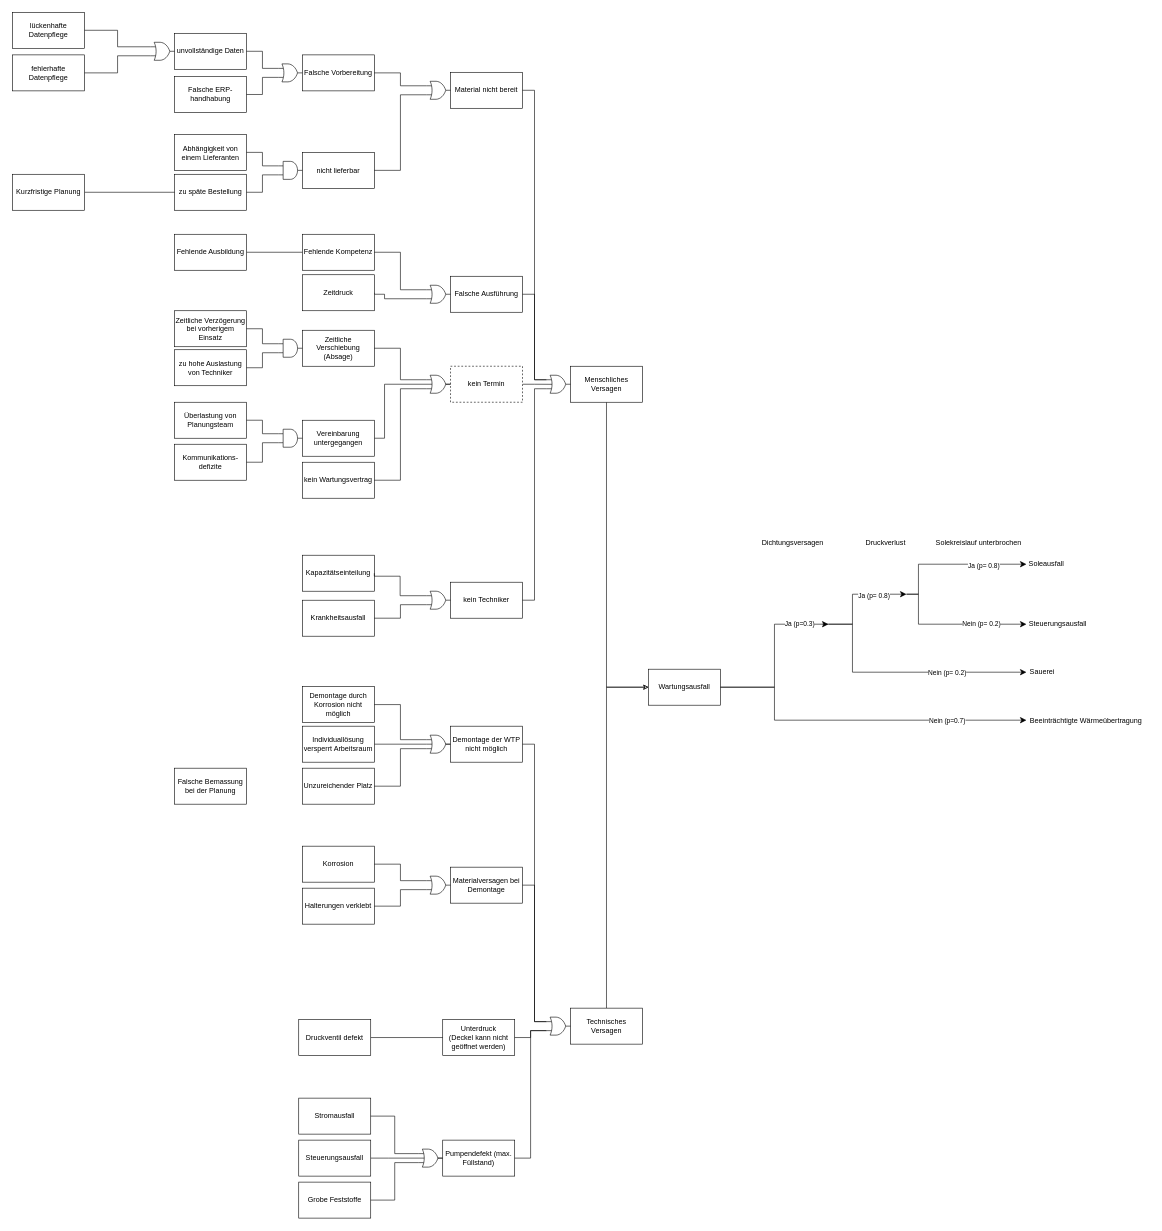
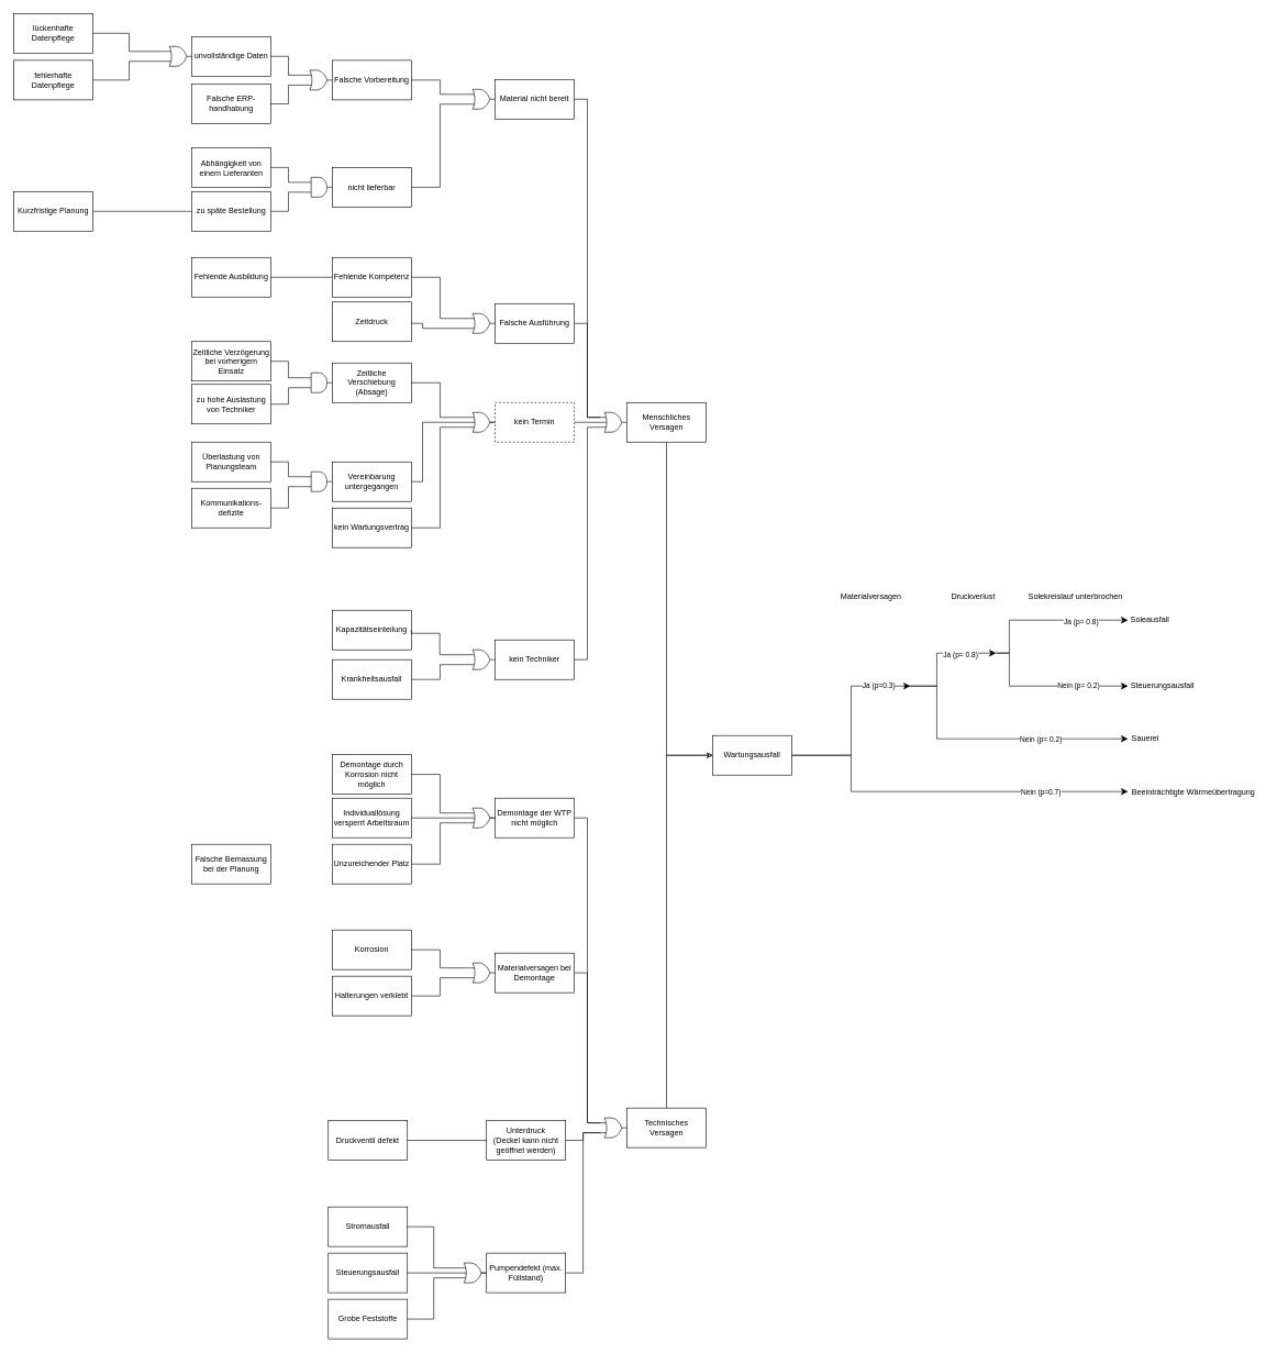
- <mxCell id="92" value="Dichtungsversagen" style="text;html=1;align=center;verticalAlign=middle;resizable=0;points=[];autosize=1;strokeColor=none;fillColor=none;" vertex="1" parent="1"><mxGeometry x="1255" y="890" width="130" height="30" as="geometry" /></mxCell>
+ <mxCell id="92" value="Materialversagen" style="text;html=1;align=center;verticalAlign=middle;resizable=0;points=[];autosize=1;strokeColor=none;fillColor=none;" vertex="1" parent="1"><mxGeometry x="1255" y="890" width="130" height="30" as="geometry" /></mxCell>
